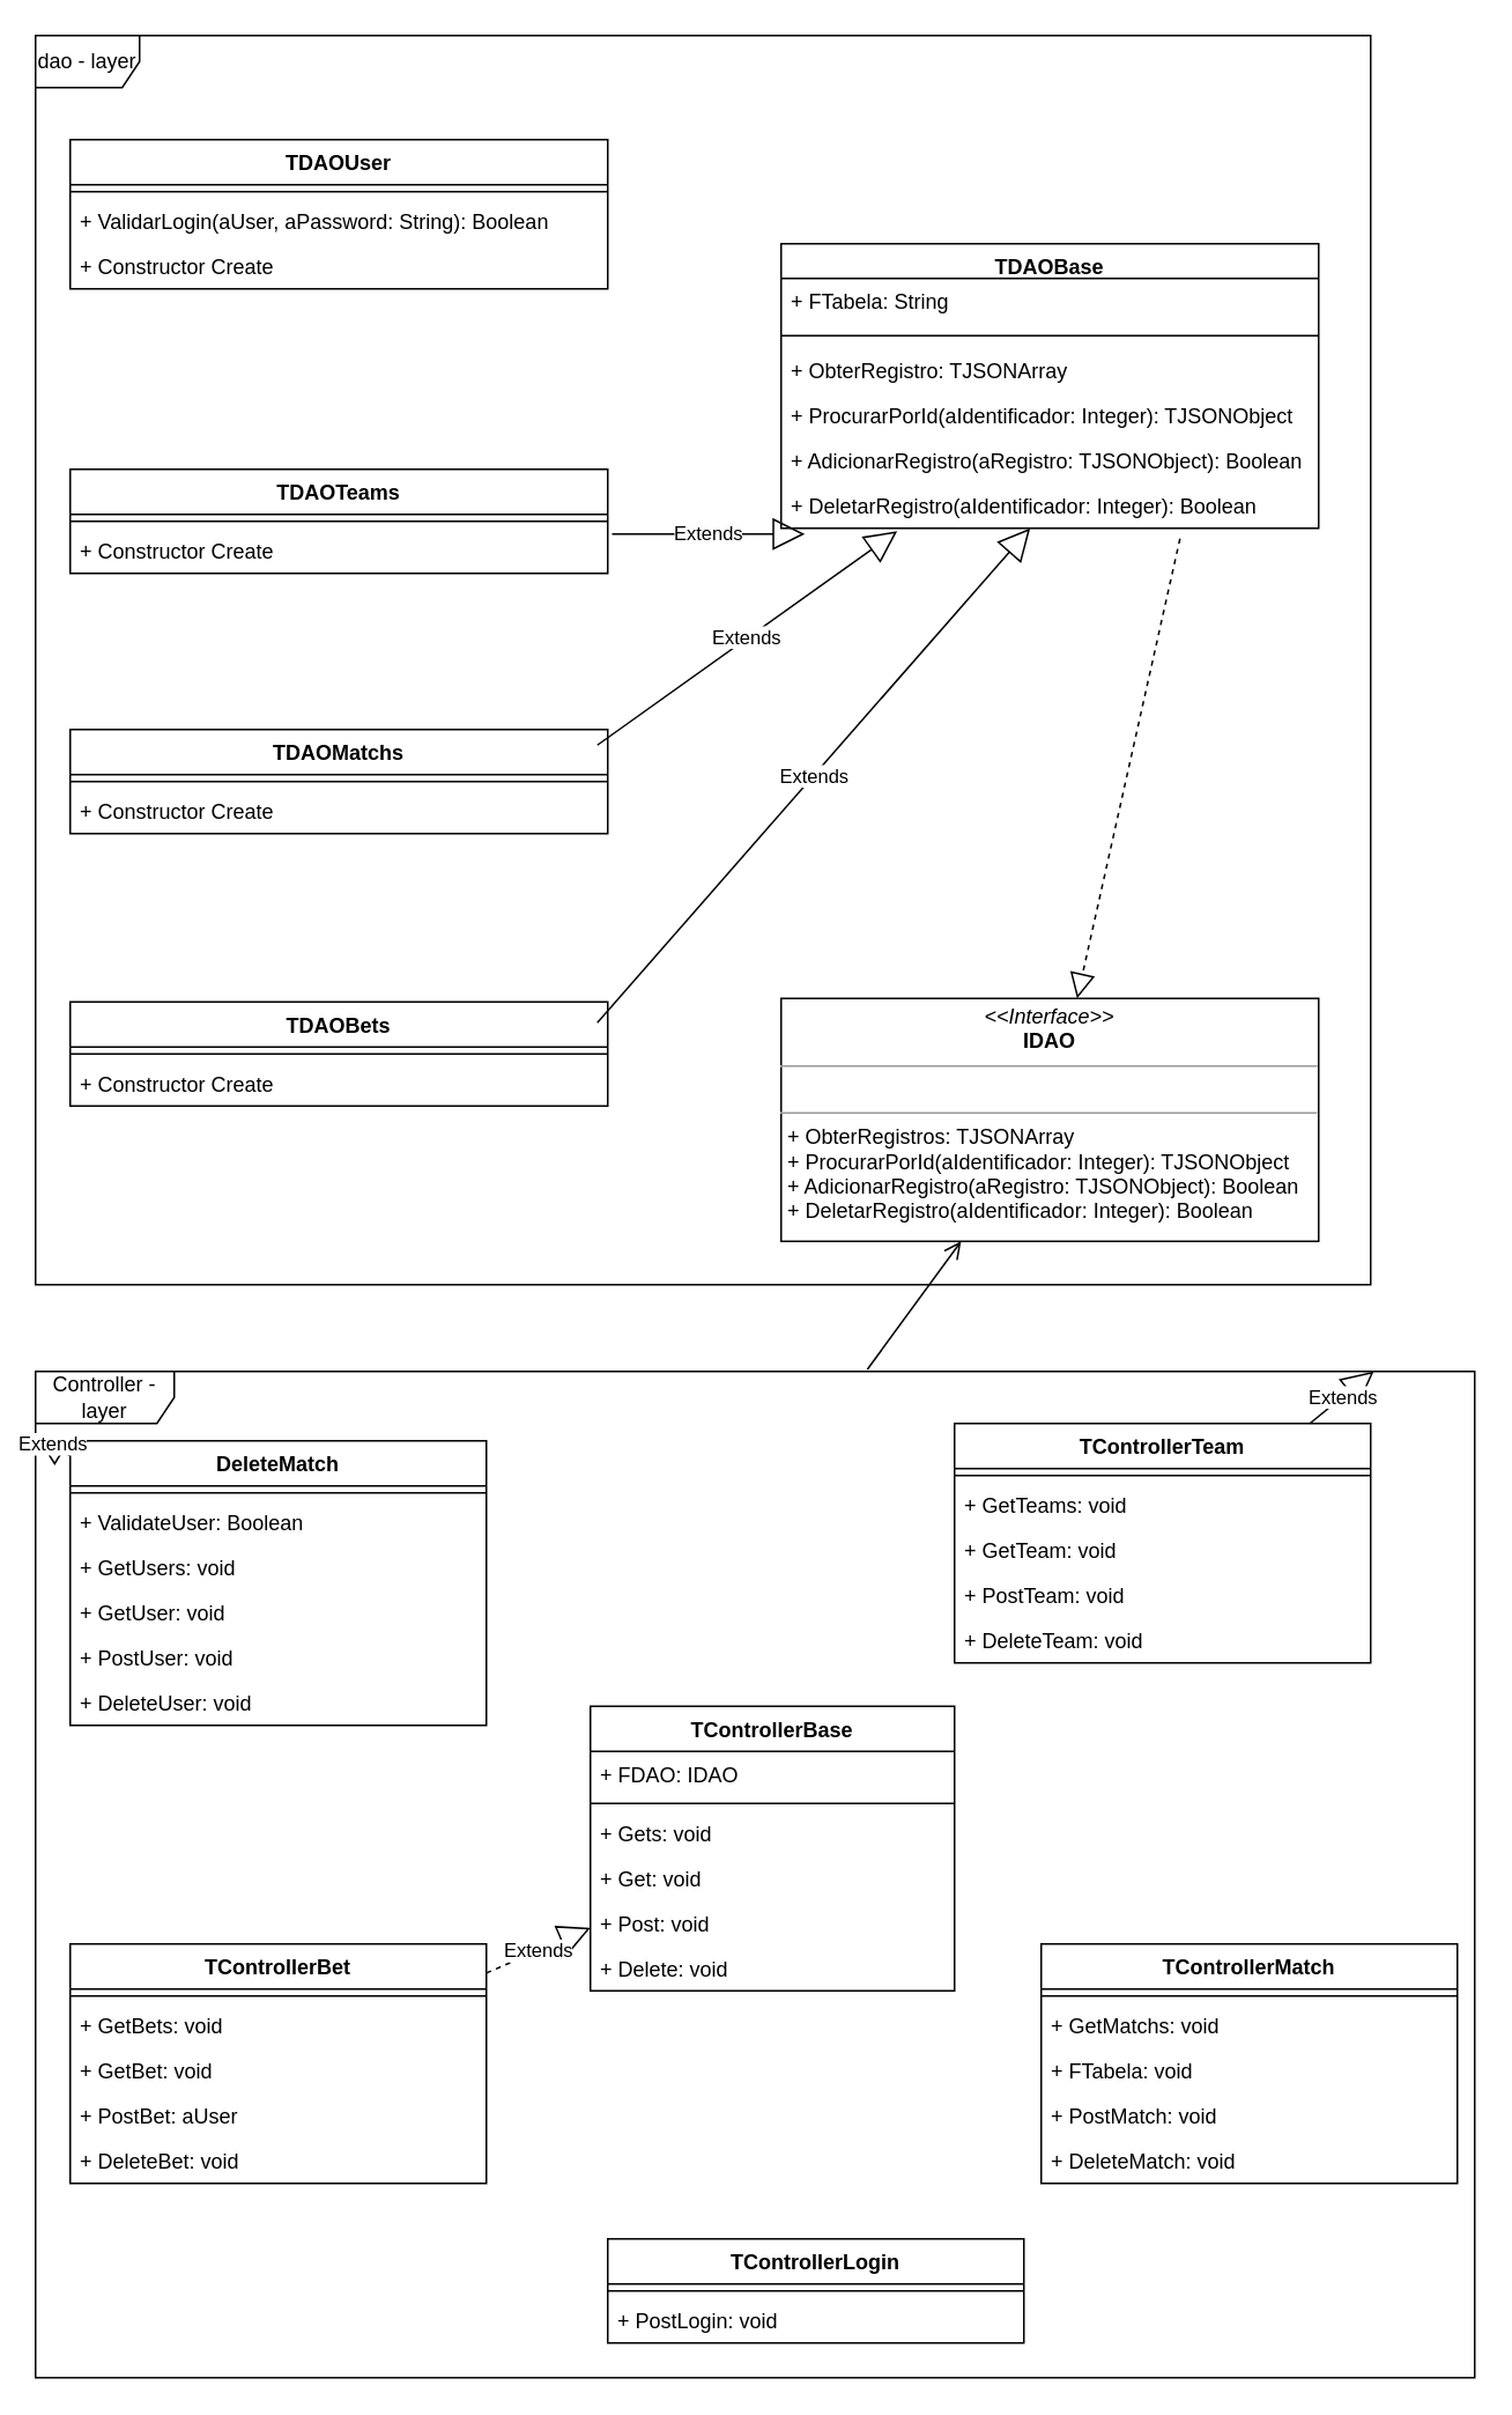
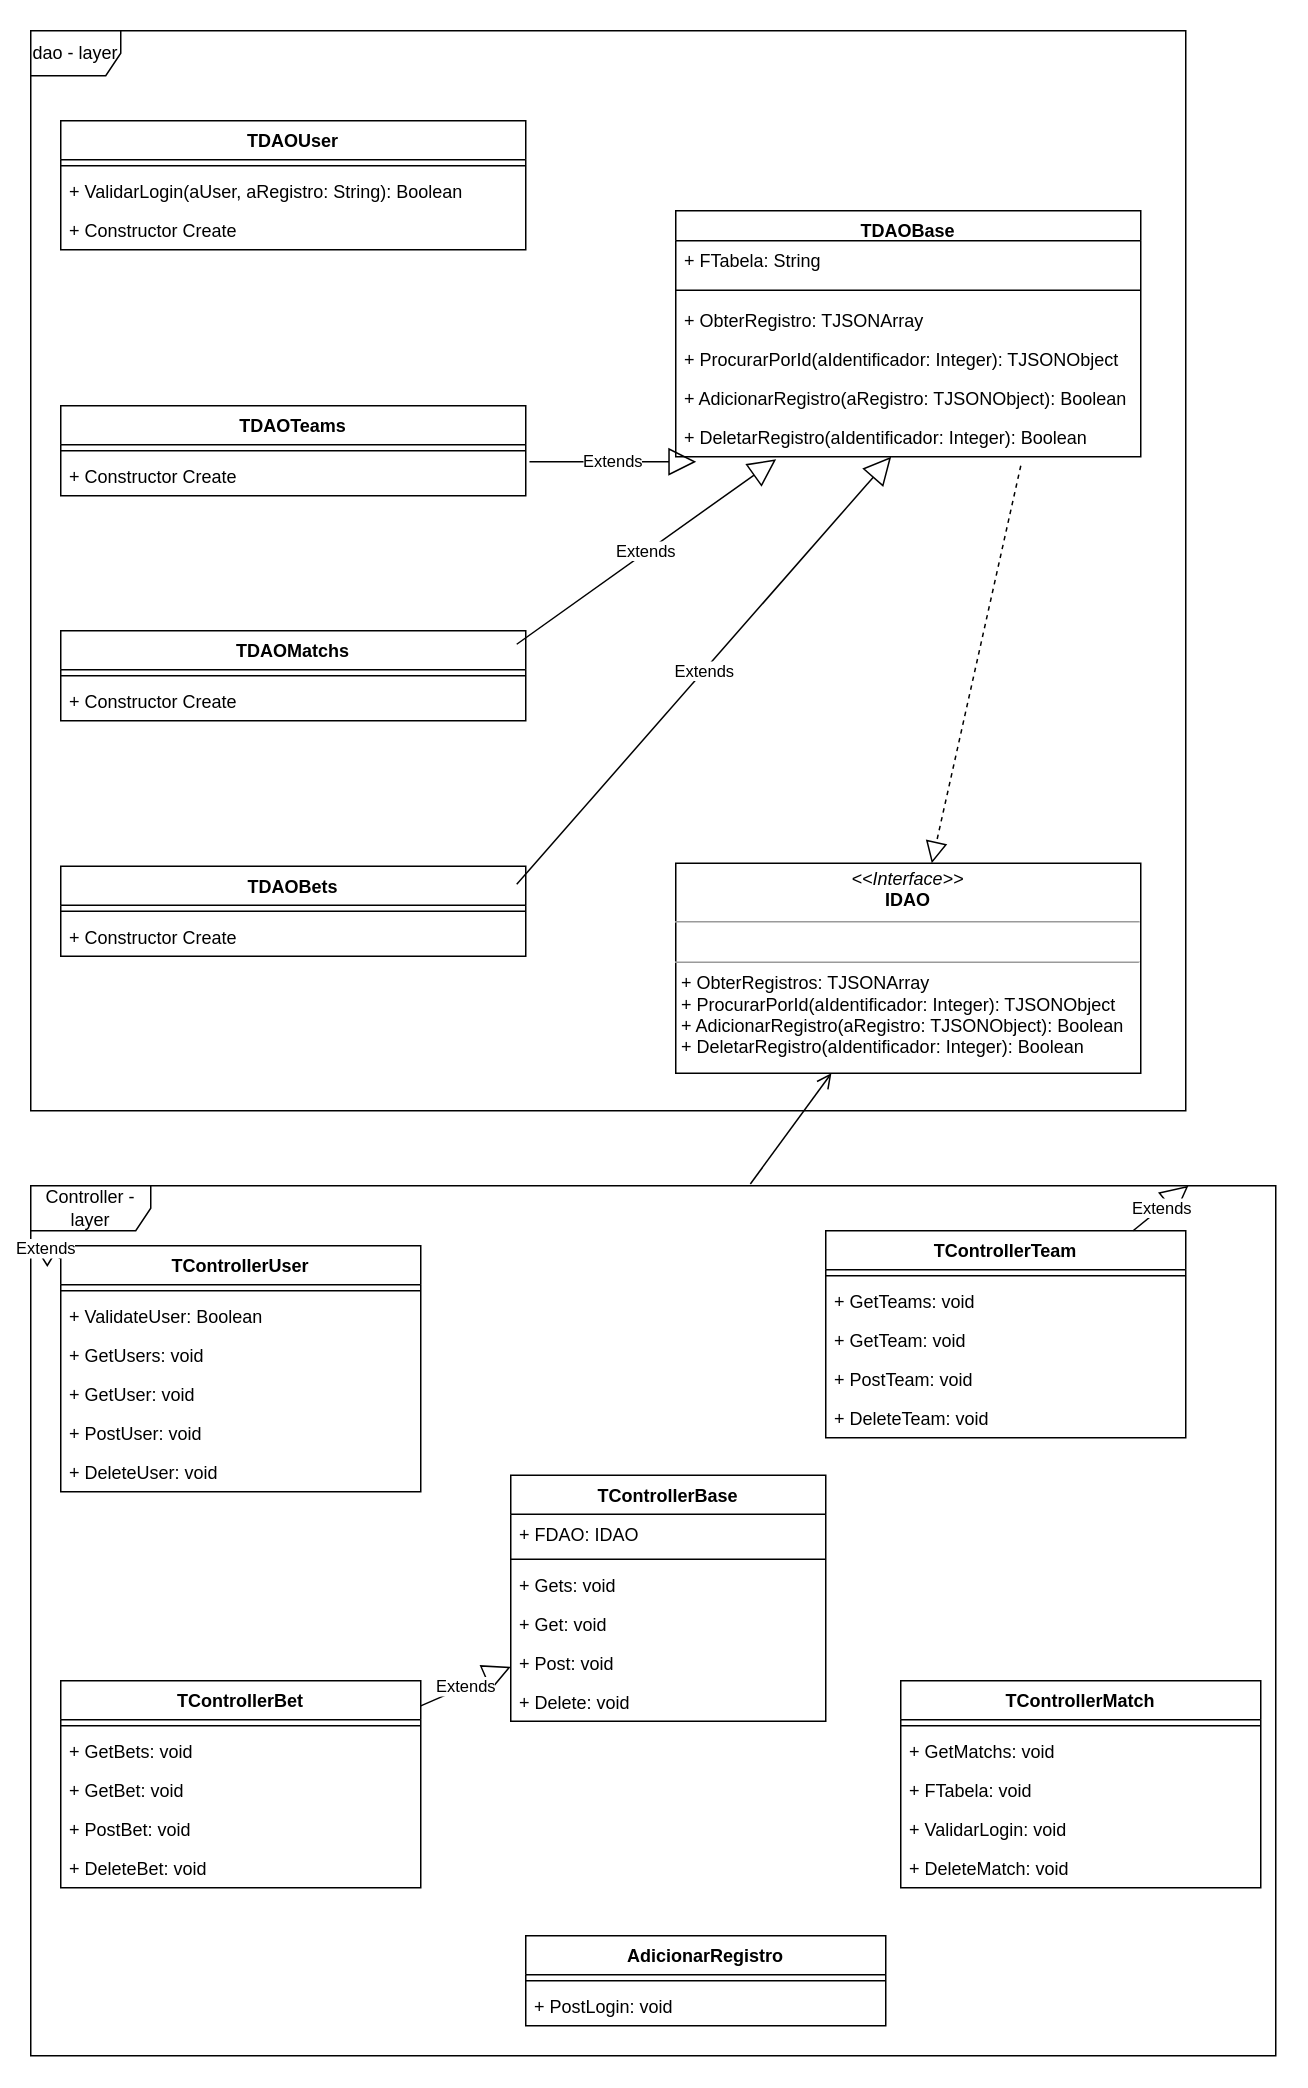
- <mxCell id="5" value="+ ValidarLogin(aUser, aPassword: String): Boolean" style="text;strokeColor=none;fillColor=none;align=left;verticalAlign=top;spacingLeft=4;spacingRight=4;overflow=hidden;rotatable=0;points=[[0,0.5],[1,0.5]];portConstraint=eastwest;" parent="3" vertex="1"><mxGeometry y="34" width="310" height="26" as="geometry" /></mxCell>
+ <mxCell id="5" value="+ ValidarLogin(aUser, aRegistro: String): Boolean" style="text;strokeColor=none;fillColor=none;align=left;verticalAlign=top;spacingLeft=4;spacingRight=4;overflow=hidden;rotatable=0;points=[[0,0.5],[1,0.5]];portConstraint=eastwest;" parent="3" vertex="1"><mxGeometry y="34" width="310" height="26" as="geometry" /></mxCell>
- <mxCell id="18" value="DeleteMatch&#10;" style="swimlane;fontStyle=1;align=center;verticalAlign=top;childLayout=stackLayout;horizontal=1;startSize=26;horizontalStack=0;resizeParent=1;resizeParentMax=0;resizeLast=0;collapsible=1;marginBottom=0;" parent="1" vertex="1"><mxGeometry x="40" y="830" width="240" height="164" as="geometry" /></mxCell>
+ <mxCell id="18" value="TControllerUser&#10;" style="swimlane;fontStyle=1;align=center;verticalAlign=top;childLayout=stackLayout;horizontal=1;startSize=26;horizontalStack=0;resizeParent=1;resizeParentMax=0;resizeLast=0;collapsible=1;marginBottom=0;" parent="1" vertex="1"><mxGeometry x="40" y="830" width="240" height="164" as="geometry" /></mxCell>
- <mxCell id="65" value="Extends" style="endArrow=block;endSize=16;endFill=0;html=1;rounded=0;dashed=1;" edge="1" parent="1" source="31" target="43"><mxGeometry width="160" relative="1" as="geometry"><mxPoint x="300" y="1227.82" as="sourcePoint" /><mxPoint x="460" y="1227.82" as="targetPoint" /></mxGeometry></mxCell>
+ <mxCell id="65" value="Extends" style="endArrow=block;endSize=16;endFill=0;html=1;rounded=0;" edge="1" parent="1" source="31" target="43"><mxGeometry width="160" relative="1" as="geometry"><mxPoint x="300" y="1227.82" as="sourcePoint" /><mxPoint x="460" y="1227.82" as="targetPoint" /></mxGeometry></mxCell>
- <mxCell id="35" value="+ PostBet: aUser" style="text;strokeColor=none;fillColor=none;align=left;verticalAlign=top;spacingLeft=4;spacingRight=4;overflow=hidden;rotatable=0;points=[[0,0.5],[1,0.5]];portConstraint=eastwest;" parent="31" vertex="1"><mxGeometry y="86" width="240" height="26" as="geometry" /></mxCell>
+ <mxCell id="35" value="+ PostBet: void" style="text;strokeColor=none;fillColor=none;align=left;verticalAlign=top;spacingLeft=4;spacingRight=4;overflow=hidden;rotatable=0;points=[[0,0.5],[1,0.5]];portConstraint=eastwest;" parent="31" vertex="1"><mxGeometry y="86" width="240" height="26" as="geometry" /></mxCell>
- <mxCell id="41" value="+ PostMatch: void" style="text;strokeColor=none;fillColor=none;align=left;verticalAlign=top;spacingLeft=4;spacingRight=4;overflow=hidden;rotatable=0;points=[[0,0.5],[1,0.5]];portConstraint=eastwest;" parent="37" vertex="1"><mxGeometry y="86" width="240" height="26" as="geometry" /></mxCell>
+ <mxCell id="41" value="+ ValidarLogin: void" style="text;strokeColor=none;fillColor=none;align=left;verticalAlign=top;spacingLeft=4;spacingRight=4;overflow=hidden;rotatable=0;points=[[0,0.5],[1,0.5]];portConstraint=eastwest;" parent="37" vertex="1"><mxGeometry y="86" width="240" height="26" as="geometry" /></mxCell>
- <mxCell id="62" value="TControllerLogin&#10;" style="swimlane;fontStyle=1;align=center;verticalAlign=top;childLayout=stackLayout;horizontal=1;startSize=26;horizontalStack=0;resizeParent=1;resizeParentMax=0;resizeLast=0;collapsible=1;marginBottom=0;" vertex="1" parent="1"><mxGeometry x="350" y="1290" width="240" height="60" as="geometry" /></mxCell>
+ <mxCell id="62" value="AdicionarRegistro&#10;" style="swimlane;fontStyle=1;align=center;verticalAlign=top;childLayout=stackLayout;horizontal=1;startSize=26;horizontalStack=0;resizeParent=1;resizeParentMax=0;resizeLast=0;collapsible=1;marginBottom=0;" vertex="1" parent="1"><mxGeometry x="350" y="1290" width="240" height="60" as="geometry" /></mxCell>
